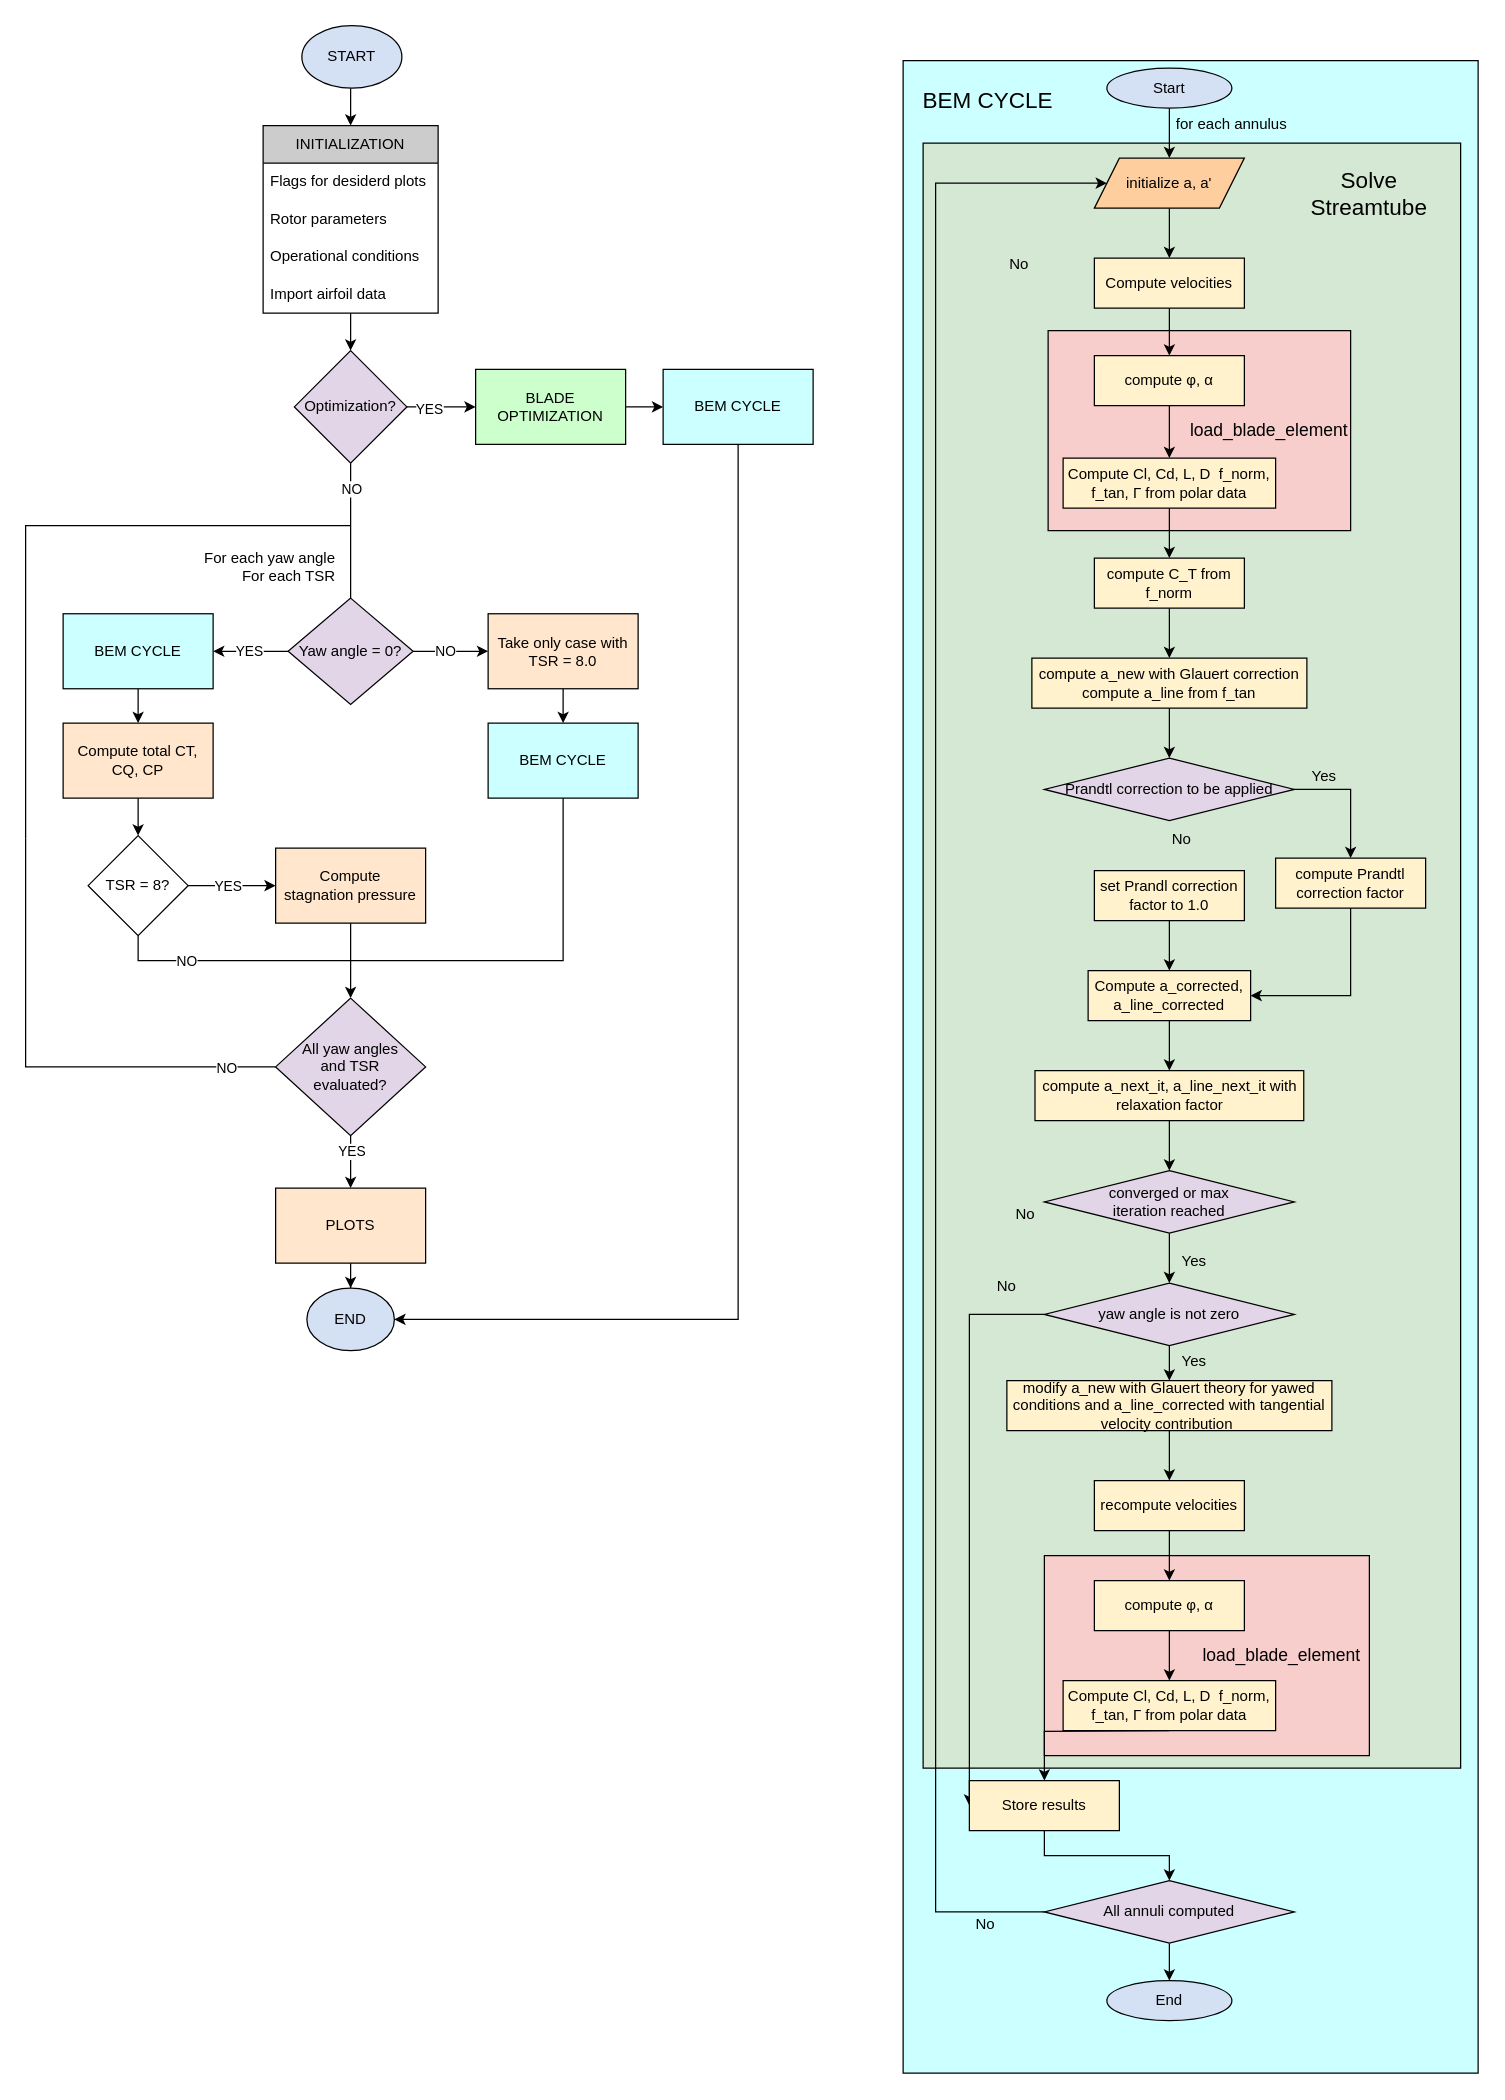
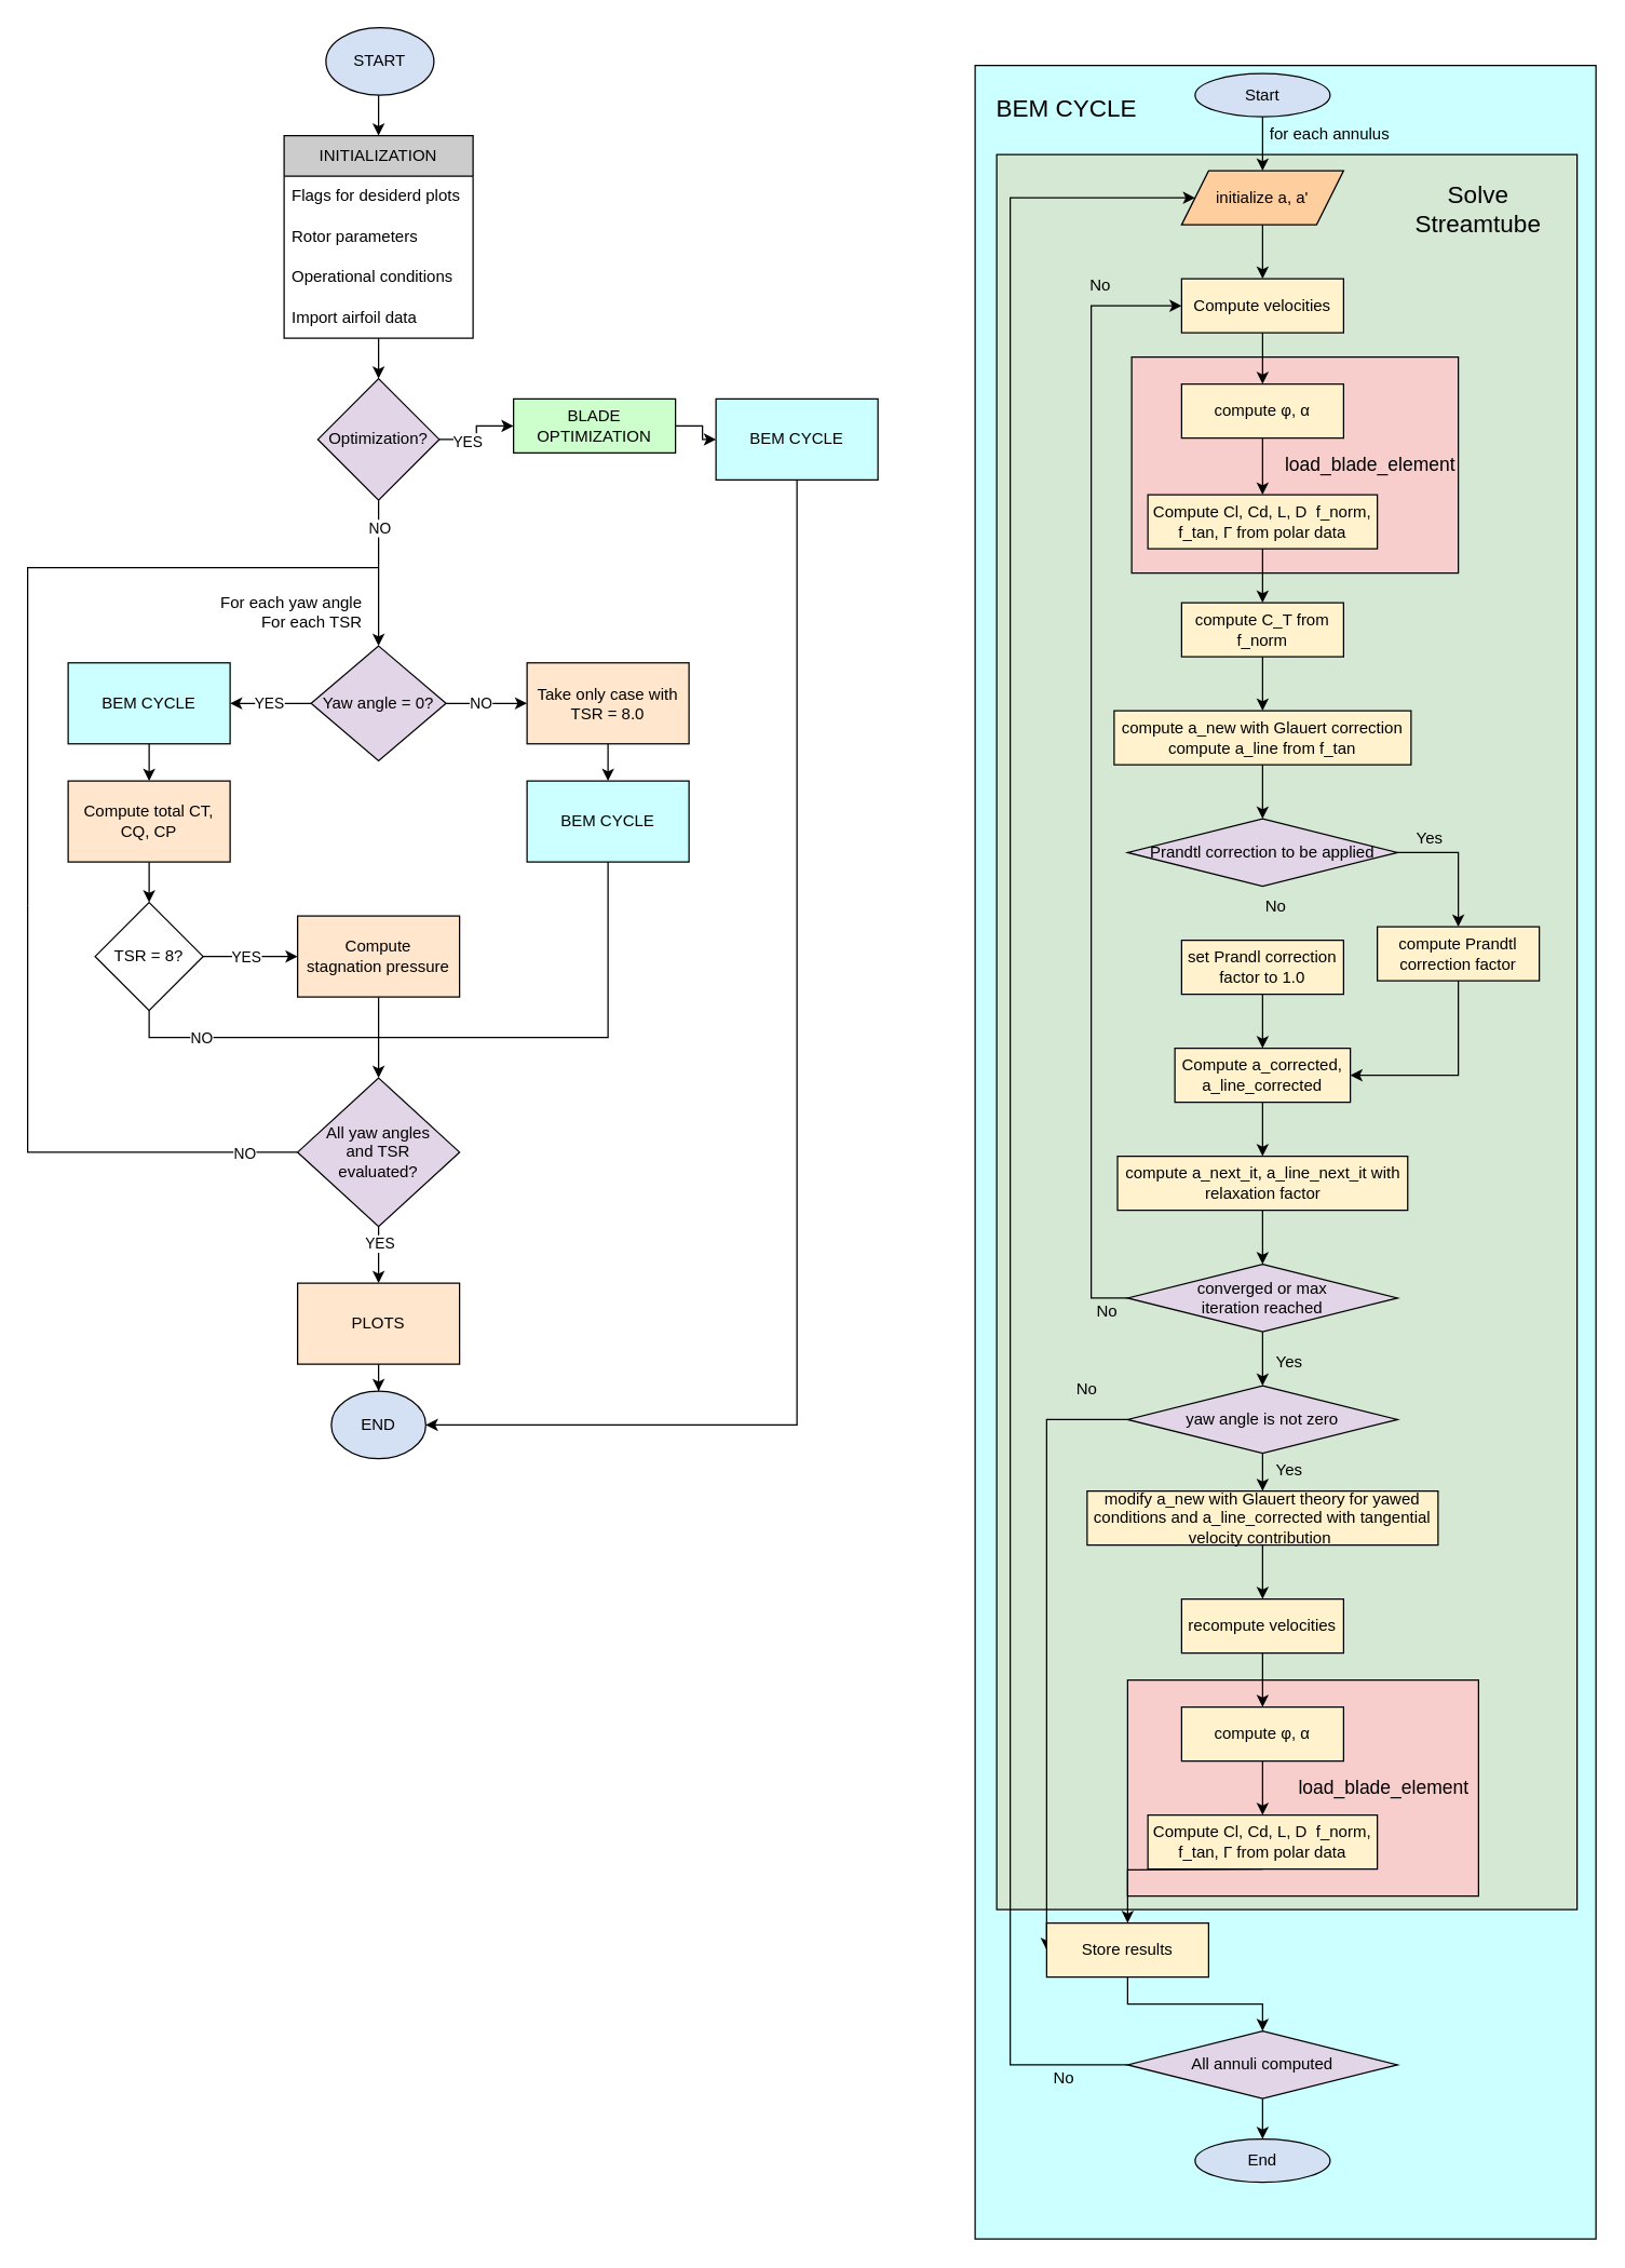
- <mxCell id="76" value="BLADE OPTIMIZATION" style="whiteSpace=wrap;html=1;fillColor=#CCFFCC;" parent="1" vertex="1"><mxGeometry x="380" y="295" width="120" height="60" as="geometry" /></mxCell>
+ <mxCell id="76" value="BLADE OPTIMIZATION" style="whiteSpace=wrap;html=1;fillColor=#CCFFCC;" parent="1" vertex="1"><mxGeometry x="380" y="295" width="120" height="40" as="geometry" /></mxCell>
- <mxCell id="72" value="" style="edgeStyle=orthogonalEdgeStyle;rounded=0;orthogonalLoop=1;jettySize=auto;html=1;endArrow=none;" parent="1" source="74" target="83" edge="1"><mxGeometry relative="1" as="geometry" /></mxCell>
+ <mxCell id="72" value="" style="edgeStyle=orthogonalEdgeStyle;rounded=0;orthogonalLoop=1;jettySize=auto;html=1;" parent="1" source="74" target="83" edge="1"><mxGeometry relative="1" as="geometry" /></mxCell>
+ <mxCell id="30" style="edgeStyle=orthogonalEdgeStyle;rounded=0;orthogonalLoop=1;jettySize=auto;html=1;exitX=0;exitY=0.5;exitDx=0;exitDy=0;entryX=0;entryY=0.5;entryDx=0;entryDy=0;" parent="1" source="32" target="11" edge="1"><mxGeometry relative="1" as="geometry"><Array as="points"><mxPoint x="808" y="961" /><mxPoint x="808" y="226" /></Array></mxGeometry></mxCell>
